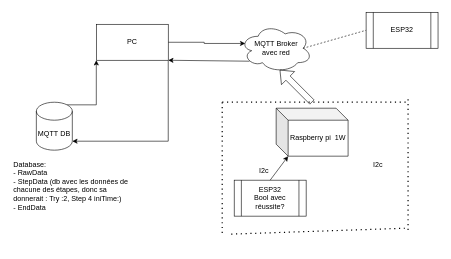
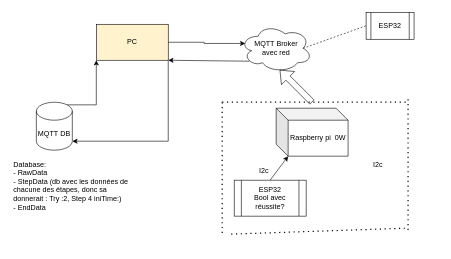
- <mxCell id="9" value="ESP32" style="shape=process;whiteSpace=wrap;html=1;backgroundOutline=1;" vertex="1" parent="1"><mxGeometry x="610" y="20" width="120" height="60" as="geometry" /></mxCell>
+ <mxCell id="9" value="ESP32" style="shape=process;whiteSpace=wrap;html=1;backgroundOutline=1;" vertex="1" parent="1"><mxGeometry x="610" y="20" width="80" height="45" as="geometry" /></mxCell>
- <mxCell id="6" value="PC" style="rounded=0;whiteSpace=wrap;html=1;" vertex="1" parent="1"><mxGeometry x="160" y="40" width="120" height="60" as="geometry" /></mxCell>
+ <mxCell id="6" value="PC" style="rounded=0;whiteSpace=wrap;html=1;fillColor=#fff2cc;" vertex="1" parent="1"><mxGeometry x="160" y="40" width="120" height="60" as="geometry" /></mxCell>
- <mxCell id="7" value="Raspberry pi&amp;nbsp; 1W" style="shape=cube;whiteSpace=wrap;html=1;boundedLbl=1;backgroundOutline=1;darkOpacity=0.05;darkOpacity2=0.1;" vertex="1" parent="1"><mxGeometry x="460" y="180" width="120" height="80" as="geometry" /></mxCell>
+ <mxCell id="7" value="Raspberry pi&amp;nbsp; 0W" style="shape=cube;whiteSpace=wrap;html=1;boundedLbl=1;backgroundOutline=1;darkOpacity=0.05;darkOpacity2=0.1;" vertex="1" parent="1"><mxGeometry x="460" y="180" width="120" height="80" as="geometry" /></mxCell>
